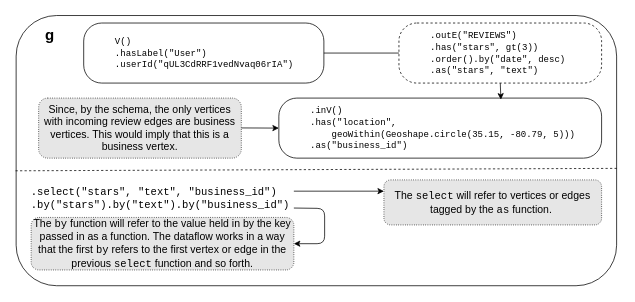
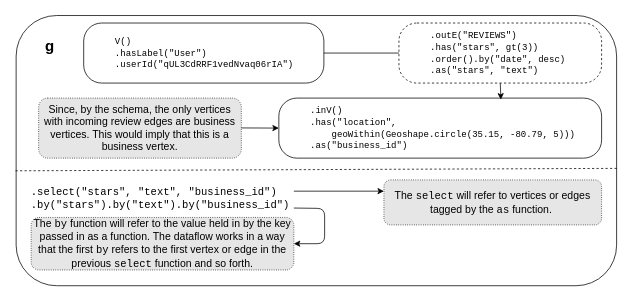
- <mxCell id="5" value="g" style="text;html=1;strokeColor=none;fillColor=none;align=center;verticalAlign=middle;whiteSpace=wrap;rounded=0;fontStyle=1;fontSize=20;" parent="1" vertex="1"><mxGeometry x="31" y="30" width="70" height="30" as="geometry" /></mxCell>
+ <mxCell id="5" value="g" style="text;html=1;strokeColor=none;fillColor=none;align=center;verticalAlign=middle;whiteSpace=wrap;rounded=0;fontStyle=1;fontSize=20;" parent="1" vertex="1"><mxGeometry x="31" y="45" width="70" height="30" as="geometry" /></mxCell>
